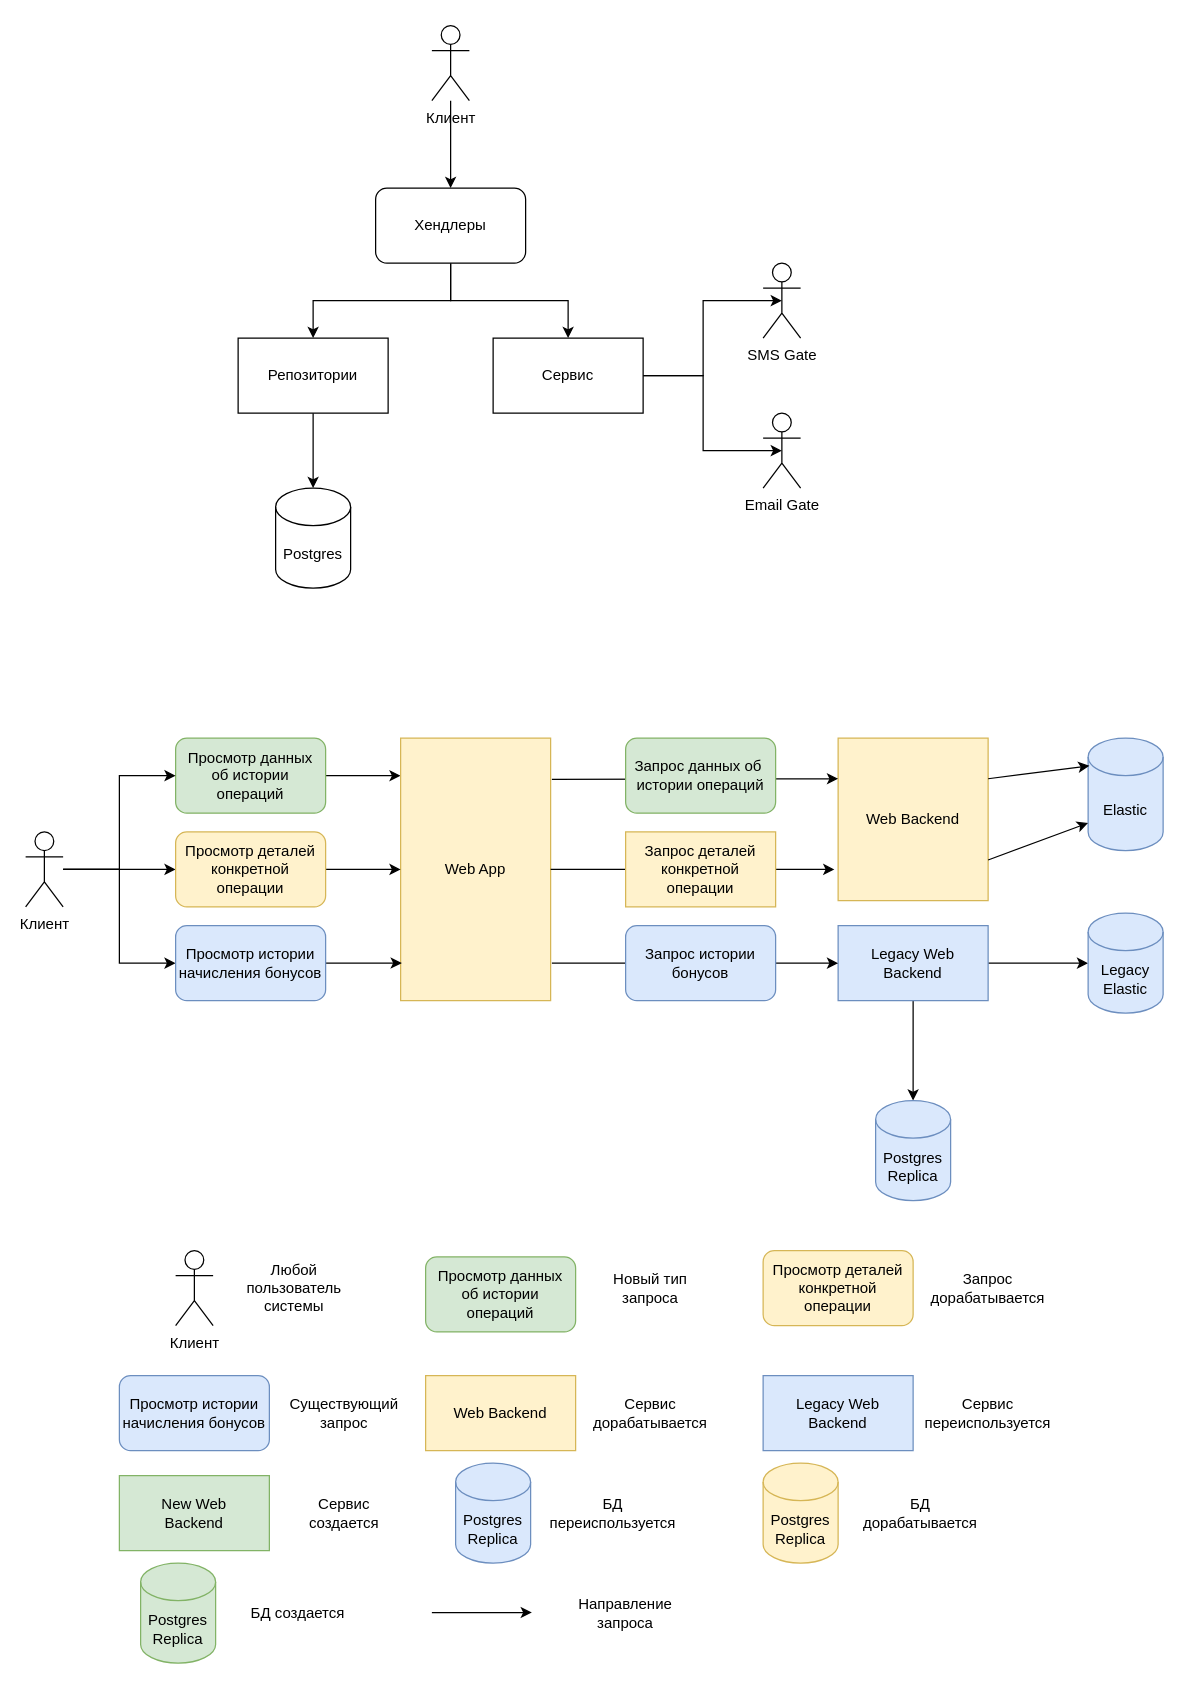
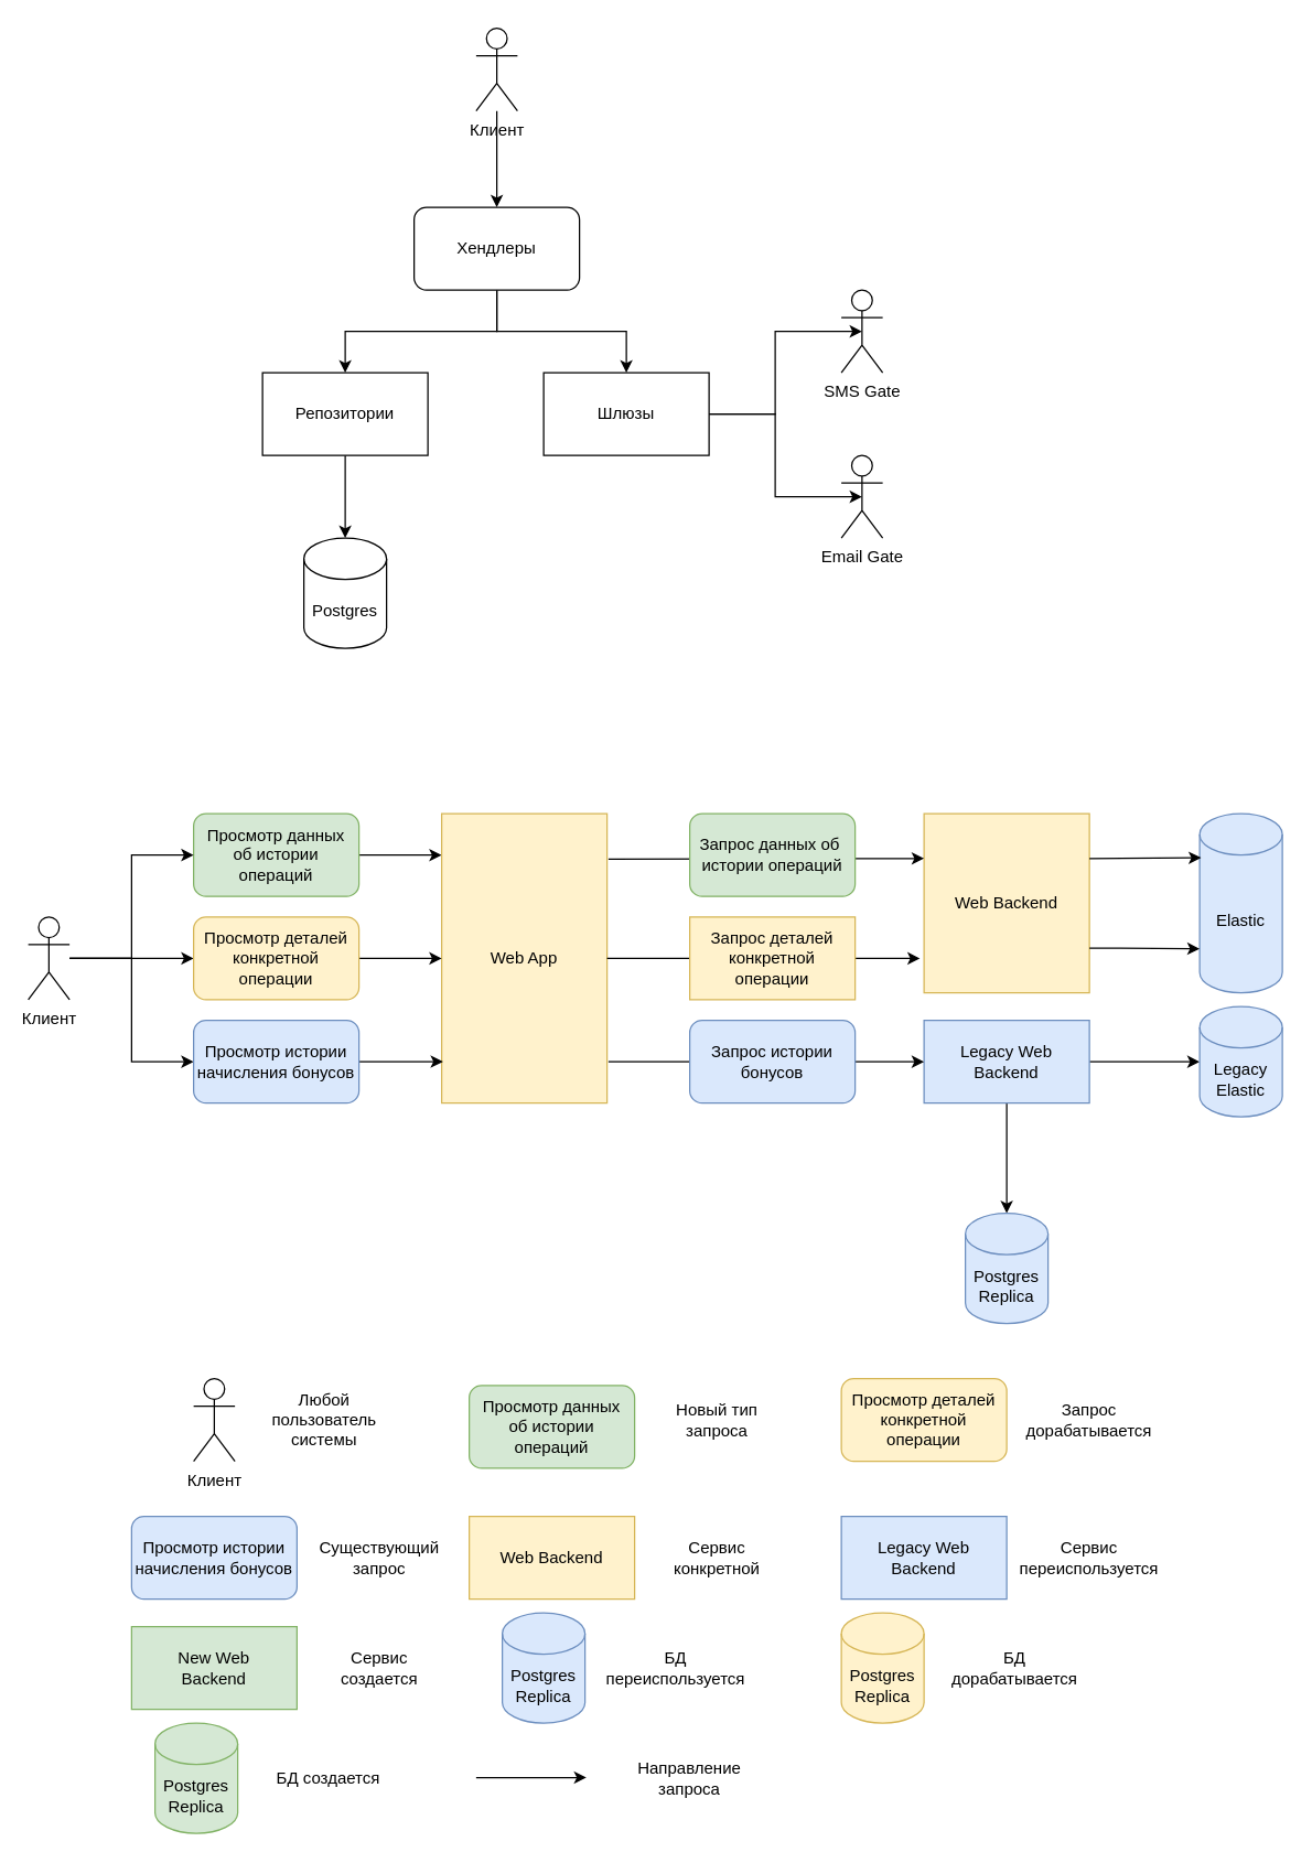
- <mxCell id="11" value="Сервис" style="rounded=0;whiteSpace=wrap;html=1;" vertex="1" parent="1"><mxGeometry x="394" y="270" width="120" height="60" as="geometry" /></mxCell>
+ <mxCell id="11" value="Шлюзы" style="rounded=0;whiteSpace=wrap;html=1;" vertex="1" parent="1"><mxGeometry x="394" y="270" width="120" height="60" as="geometry" /></mxCell>
- <mxCell id="36" value="Elastic" style="shape=cylinder3;whiteSpace=wrap;html=1;boundedLbl=1;backgroundOutline=1;size=15;fillColor=#dae8fc;strokeColor=#6c8ebf;" vertex="1" parent="1"><mxGeometry x="870" y="590" width="60" height="90" as="geometry" /></mxCell>
+ <mxCell id="36" value="Elastic" style="shape=cylinder3;whiteSpace=wrap;html=1;boundedLbl=1;backgroundOutline=1;size=15;fillColor=#dae8fc;strokeColor=#6c8ebf;" vertex="1" parent="1"><mxGeometry x="870" y="590" width="60" height="130" as="geometry" /></mxCell>
- <mxCell id="50" value="Сервис дорабатывается" style="text;html=1;strokeColor=none;fillColor=none;align=center;verticalAlign=middle;whiteSpace=wrap;rounded=0;" vertex="1" parent="1"><mxGeometry x="470" y="1120" width="100" height="20" as="geometry" /></mxCell>
+ <mxCell id="50" value="Сервис конкретной" style="text;html=1;strokeColor=none;fillColor=none;align=center;verticalAlign=middle;whiteSpace=wrap;rounded=0;" vertex="1" parent="1"><mxGeometry x="470" y="1120" width="100" height="20" as="geometry" /></mxCell>
